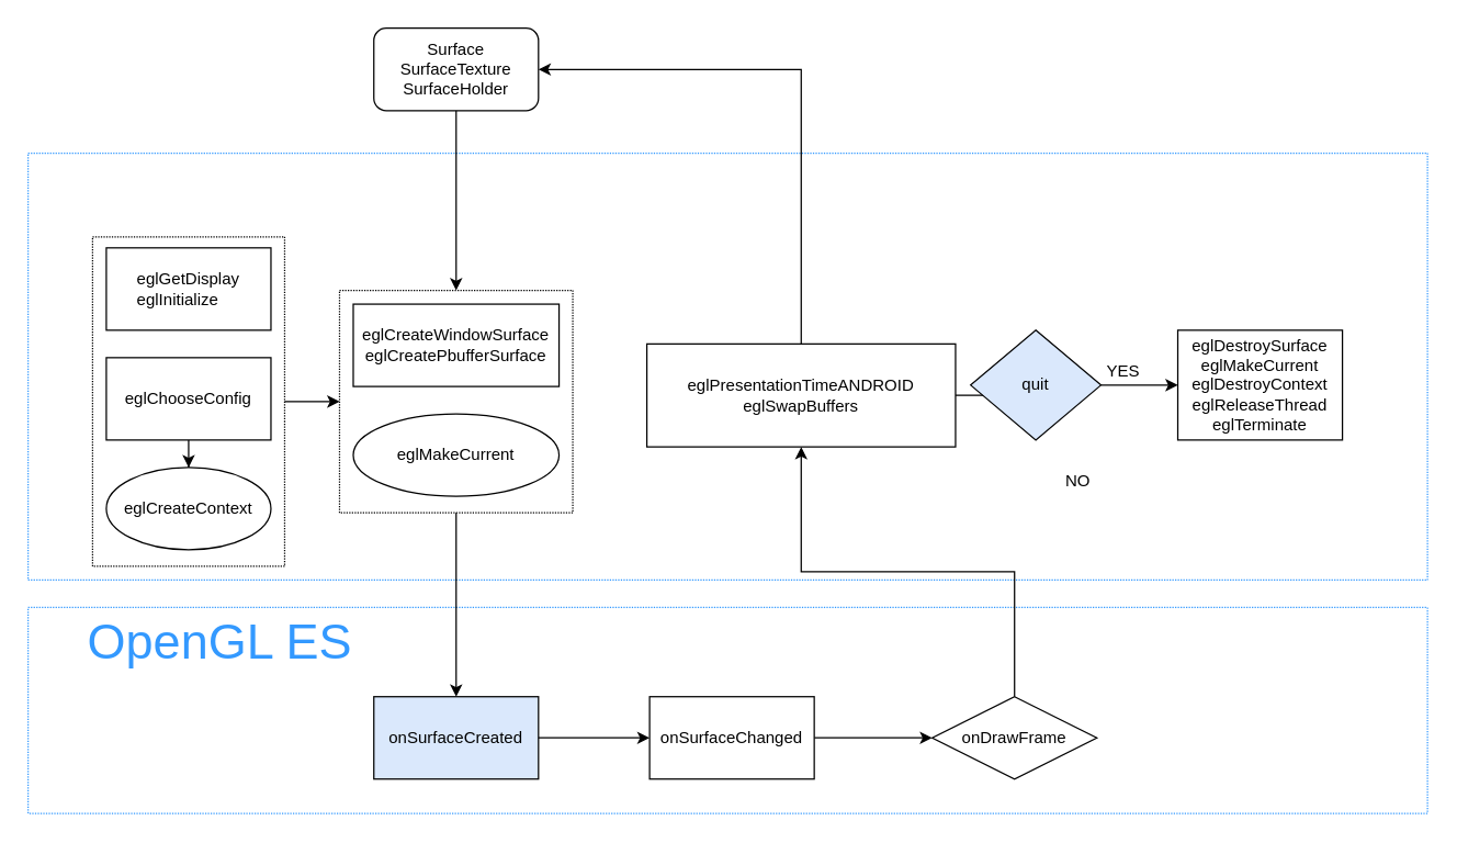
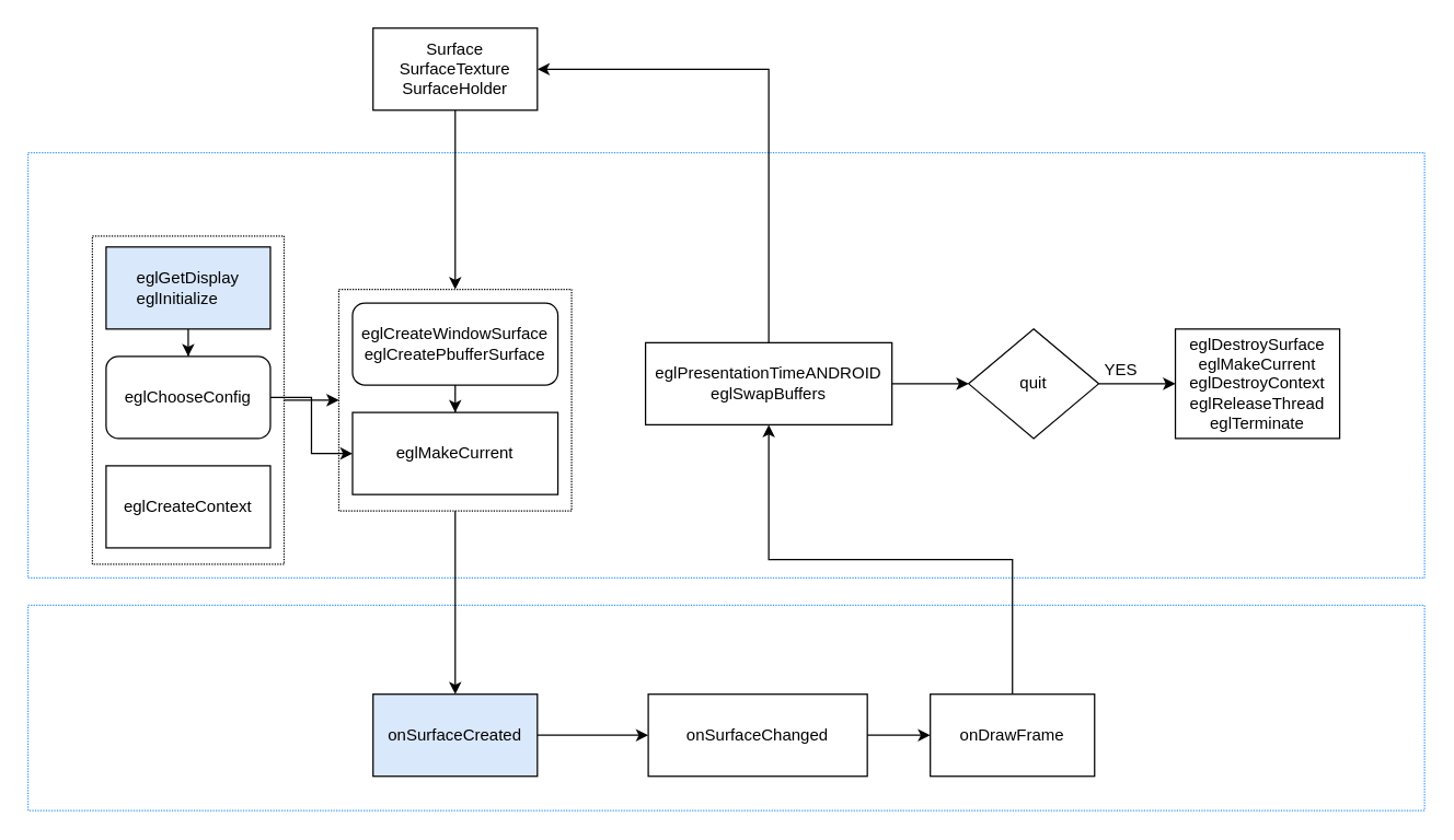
- <mxCell id="32" value="Surface&lt;br&gt;SurfaceTexture&lt;br&gt;SurfaceHolder" style="whiteSpace=wrap;html=1;fillColor=default;rounded=1;" vertex="1" parent="1"><mxGeometry x="272" y="20" width="120" height="60" as="geometry" /></mxCell>
+ <mxCell id="32" value="Surface&lt;br&gt;SurfaceTexture&lt;br&gt;SurfaceHolder" style="rounded=0;whiteSpace=wrap;html=1;fillColor=default;" vertex="1" parent="1"><mxGeometry x="272" y="20" width="120" height="60" as="geometry" /></mxCell>
- <mxCell id="5" value="&lt;div&gt;eglGetDisplay&lt;/div&gt;&lt;div style=&quot;text-align: left&quot;&gt;eglInitialize&lt;/div&gt;" style="rounded=0;whiteSpace=wrap;html=1;verticalAlign=middle;flipH=1;" parent="1" vertex="1"><mxGeometry x="77" y="180" width="120" height="60" as="geometry" /></mxCell>
+ <mxCell id="5" value="&lt;div&gt;eglGetDisplay&lt;/div&gt;&lt;div style=&quot;text-align: left&quot;&gt;eglInitialize&lt;/div&gt;" style="rounded=0;whiteSpace=wrap;html=1;verticalAlign=middle;flipH=1;fillColor=#dae8fc;" parent="1" vertex="1"><mxGeometry x="77" y="180" width="120" height="60" as="geometry" /></mxCell>
- <mxCell id="11" value="eglCreateWindowSurface&lt;br&gt;eglCreatePbufferSurface" style="rounded=0;whiteSpace=wrap;html=1;align=center;verticalAlign=middle;flipH=1;" parent="1" vertex="1"><mxGeometry x="257" y="221" width="150" height="60" as="geometry" /></mxCell>
+ <mxCell id="11" value="eglCreateWindowSurface&lt;br&gt;eglCreatePbufferSurface" style="whiteSpace=wrap;html=1;align=center;verticalAlign=middle;flipH=1;rounded=1;" parent="1" vertex="1"><mxGeometry x="257" y="221" width="150" height="60" as="geometry" /></mxCell>
+ <mxCell id="4" value="" style="edgeStyle=orthogonalEdgeStyle;rounded=0;orthogonalLoop=1;jettySize=auto;html=1;verticalAlign=middle;" parent="1" source="5" target="7" edge="1"><mxGeometry relative="1" as="geometry" /></mxCell>
- <mxCell id="22" value="quit" style="rhombus;whiteSpace=wrap;html=1;fillColor=#dae8fc;" parent="1" vertex="1"><mxGeometry x="707" y="240" width="95" height="80" as="geometry" /></mxCell>
+ <mxCell id="22" value="quit" style="rhombus;whiteSpace=wrap;html=1;" parent="1" vertex="1"><mxGeometry x="707" y="240" width="95" height="80" as="geometry" /></mxCell>
- <mxCell id="19" value="&lt;div&gt;eglPresentationTimeANDROID&lt;/div&gt;&lt;div&gt;eglSwapBuffers&lt;/div&gt;" style="whiteSpace=wrap;html=1;rounded=0;align=center;verticalAlign=middle;flipH=1;" parent="1" vertex="1"><mxGeometry x="471" y="250" width="225" height="75" as="geometry" /></mxCell>
+ <mxCell id="19" value="&lt;div&gt;eglPresentationTimeANDROID&lt;/div&gt;&lt;div&gt;eglSwapBuffers&lt;/div&gt;" style="whiteSpace=wrap;html=1;rounded=0;align=center;verticalAlign=middle;flipH=1;" parent="1" vertex="1"><mxGeometry x="471" y="250" width="180" height="60" as="geometry" /></mxCell>
- <mxCell id="7" value="eglChooseConfig" style="rounded=0;whiteSpace=wrap;html=1;verticalAlign=middle;flipH=1;" parent="1" vertex="1"><mxGeometry x="77" y="260" width="120" height="60" as="geometry" /></mxCell>
+ <mxCell id="7" value="eglChooseConfig" style="whiteSpace=wrap;html=1;verticalAlign=middle;flipH=1;rounded=1;" parent="1" vertex="1"><mxGeometry x="77" y="260" width="120" height="60" as="geometry" /></mxCell>
+ <mxCell id="10" value="" style="edgeStyle=orthogonalEdgeStyle;rounded=0;orthogonalLoop=1;jettySize=auto;html=1;" parent="1" source="11" target="16" edge="1"><mxGeometry relative="1" as="geometry" /></mxCell>
- <mxCell id="16" value="eglMakeCurrent" style="ellipse;whiteSpace=wrap;html=1;verticalAlign=middle;flipH=1;" parent="1" vertex="1"><mxGeometry x="257" y="301" width="150" height="60" as="geometry" /></mxCell>
+ <mxCell id="16" value="eglMakeCurrent" style="whiteSpace=wrap;html=1;rounded=0;verticalAlign=middle;flipH=1;" parent="1" vertex="1"><mxGeometry x="257" y="301" width="150" height="60" as="geometry" /></mxCell>
- <mxCell id="6" value="" style="edgeStyle=orthogonalEdgeStyle;rounded=0;orthogonalLoop=1;jettySize=auto;html=1;verticalAlign=middle;" parent="1" source="7" target="9" edge="1"><mxGeometry relative="1" as="geometry" /></mxCell>
+ <mxCell id="6" value="" style="edgeStyle=orthogonalEdgeStyle;rounded=0;orthogonalLoop=1;jettySize=auto;html=1;verticalAlign=middle;" parent="1" source="7" target="16" edge="1"><mxGeometry relative="1" as="geometry" /></mxCell>
- <mxCell id="24" value="NO" style="text;html=1;align=center;verticalAlign=middle;resizable=0;points=[];autosize=1;strokeColor=none;fillColor=none;" parent="1" vertex="1"><mxGeometry x="770" y="340" width="30" height="20" as="geometry" /></mxCell>
- <mxCell id="9" value="eglCreateContext" style="ellipse;whiteSpace=wrap;html=1;verticalAlign=middle;flipH=1;" parent="1" vertex="1"><mxGeometry x="77" y="340" width="120" height="60" as="geometry" /></mxCell>
+ <mxCell id="9" value="eglCreateContext" style="rounded=0;whiteSpace=wrap;html=1;verticalAlign=middle;flipH=1;" parent="1" vertex="1"><mxGeometry x="77" y="340" width="120" height="60" as="geometry" /></mxCell>
- <mxCell id="28" value="OpenGL ES" style="text;html=1;strokeColor=none;fillColor=none;align=center;verticalAlign=middle;whiteSpace=wrap;rounded=0;dashed=1;dashPattern=1 1;fontSize=36;fontColor=#3399FF;" parent="1" vertex="1"><mxGeometry x="30" y="452" width="260" height="30" as="geometry" /></mxCell>
- <mxCell id="26" value="onSurfaceChanged" style="whiteSpace=wrap;html=1;rounded=0;" parent="1" vertex="1"><mxGeometry x="473" y="507" width="120" height="60" as="geometry" /></mxCell>
+ <mxCell id="26" value="onSurfaceChanged" style="whiteSpace=wrap;html=1;rounded=0;" parent="1" vertex="1"><mxGeometry x="473" y="507" width="160" height="60" as="geometry" /></mxCell>
- <mxCell id="13" value="&lt;span&gt;onDrawFrame&lt;/span&gt;" style="rhombus;whiteSpace=wrap;html=1;" parent="1" vertex="1"><mxGeometry x="679" y="507" width="120" height="60" as="geometry" /></mxCell>
+ <mxCell id="13" value="&lt;span&gt;onDrawFrame&lt;/span&gt;" style="whiteSpace=wrap;html=1;" parent="1" vertex="1"><mxGeometry x="679" y="507" width="120" height="60" as="geometry" /></mxCell>
